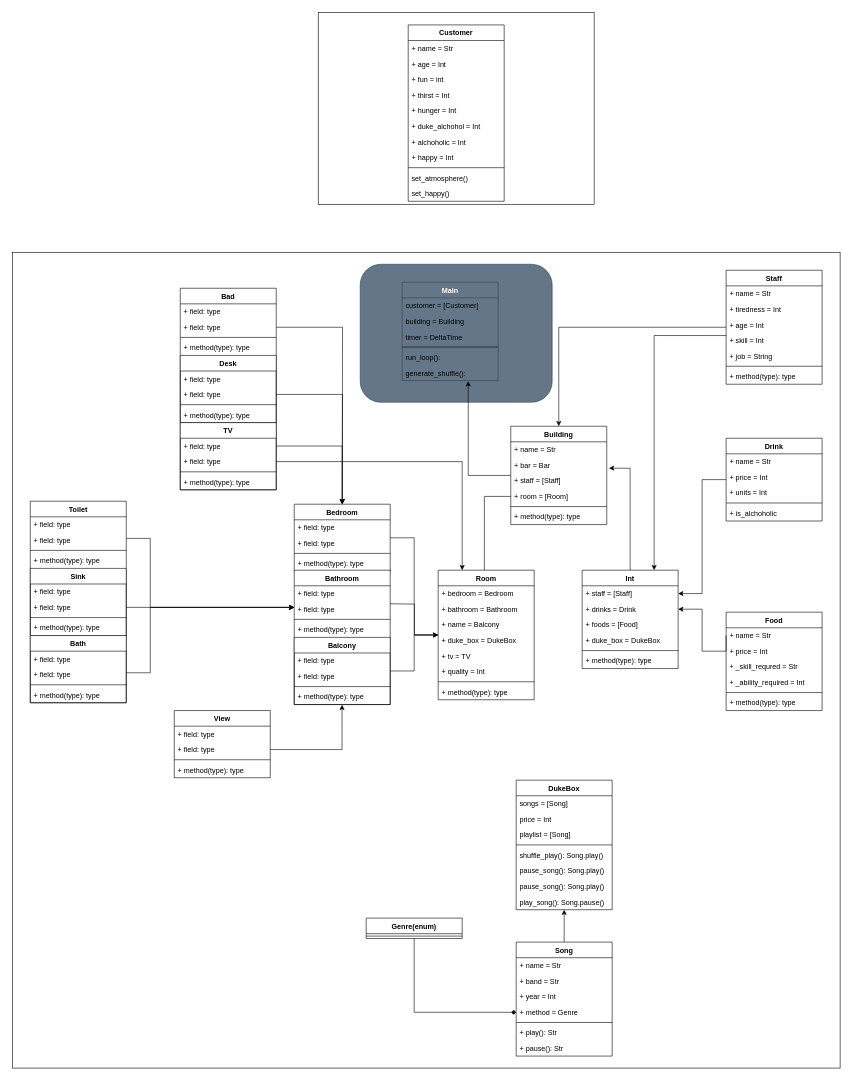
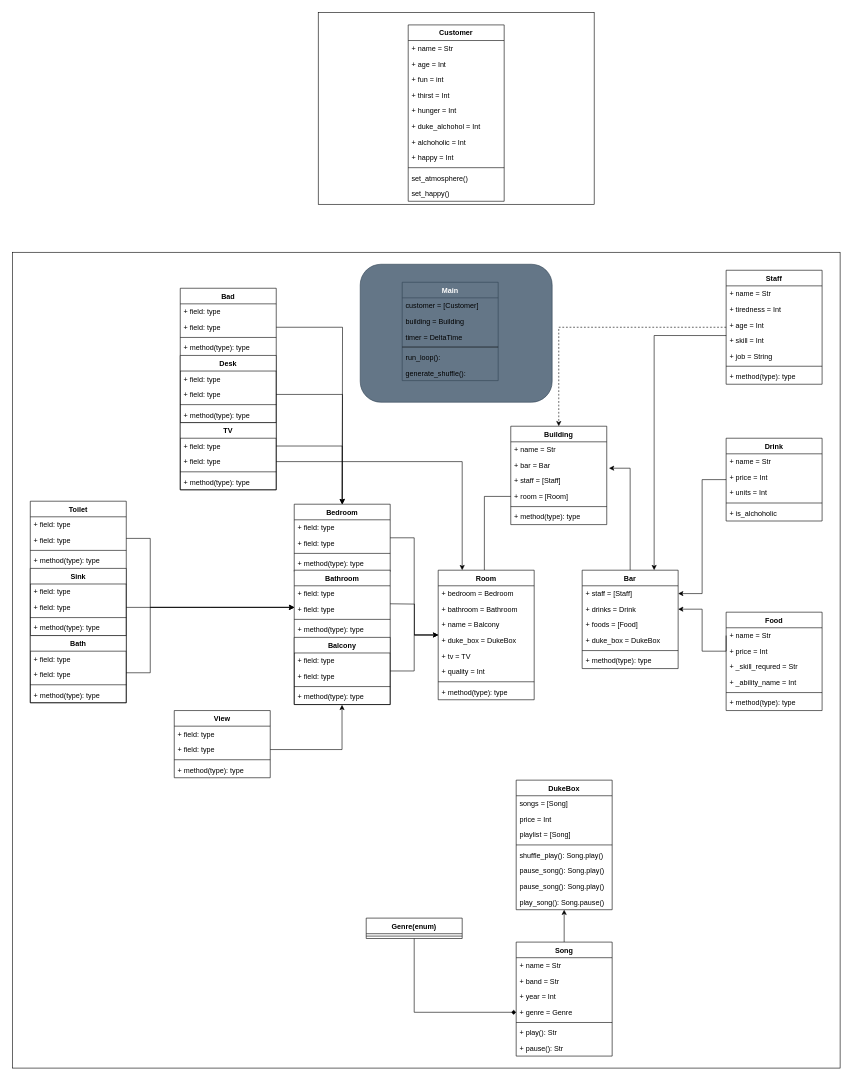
- <mxCell id="5" value="" style="edgeStyle=orthogonalEdgeStyle;rounded=0;orthogonalLoop=1;jettySize=auto;html=1;" parent="1" source="118" target="45" edge="1"><mxGeometry relative="1" as="geometry" /></mxCell>
+ <mxCell id="5" value="" style="edgeStyle=orthogonalEdgeStyle;rounded=0;orthogonalLoop=1;jettySize=auto;html=1;dashed=1;" parent="1" source="118" target="45" edge="1"><mxGeometry relative="1" as="geometry" /></mxCell>
- <mxCell id="44" style="edgeStyle=orthogonalEdgeStyle;rounded=0;orthogonalLoop=1;jettySize=auto;html=1;entryX=0.688;entryY=1.038;entryDx=0;entryDy=0;entryPerimeter=0;" parent="1" source="45" target="145" edge="1"><mxGeometry relative="1" as="geometry"><Array as="points"><mxPoint x="780" y="792" /></Array></mxGeometry></mxCell>
- <mxCell id="19" value="Int" style="swimlane;fontStyle=1;align=center;verticalAlign=top;childLayout=stackLayout;horizontal=1;startSize=26;horizontalStack=0;resizeParent=1;resizeParentMax=0;resizeLast=0;collapsible=1;marginBottom=0;" parent="1" vertex="1"><mxGeometry x="970" width="160" height="164" as="geometry" y="950" /></mxCell>
+ <mxCell id="19" value="Bar" style="swimlane;fontStyle=1;align=center;verticalAlign=top;childLayout=stackLayout;horizontal=1;startSize=26;horizontalStack=0;resizeParent=1;resizeParentMax=0;resizeLast=0;collapsible=1;marginBottom=0;" parent="1" vertex="1"><mxGeometry x="970" width="160" height="164" as="geometry" y="950" /></mxCell>
- <mxCell id="56" value="+ _ability_required = Int" style="text;strokeColor=none;fillColor=none;align=left;verticalAlign=top;spacingLeft=4;spacingRight=4;overflow=hidden;rotatable=0;points=[[0,0.5],[1,0.5]];portConstraint=eastwest;" parent="52" vertex="1"><mxGeometry y="104" width="160" height="26" as="geometry" /></mxCell>
+ <mxCell id="56" value="+ _ability_name = Int" style="text;strokeColor=none;fillColor=none;align=left;verticalAlign=top;spacingLeft=4;spacingRight=4;overflow=hidden;rotatable=0;points=[[0,0.5],[1,0.5]];portConstraint=eastwest;" parent="52" vertex="1"><mxGeometry y="104" width="160" height="26" as="geometry" /></mxCell>
- <mxCell id="150" value="+ method = Genre" style="text;strokeColor=none;fillColor=none;align=left;verticalAlign=top;spacingLeft=4;spacingRight=4;overflow=hidden;rotatable=0;points=[[0,0.5],[1,0.5]];portConstraint=eastwest;" parent="146" vertex="1"><mxGeometry y="104" width="160" height="26" as="geometry" /></mxCell>
+ <mxCell id="150" value="+ genre = Genre" style="text;strokeColor=none;fillColor=none;align=left;verticalAlign=top;spacingLeft=4;spacingRight=4;overflow=hidden;rotatable=0;points=[[0,0.5],[1,0.5]];portConstraint=eastwest;" parent="146" vertex="1"><mxGeometry y="104" width="160" height="26" as="geometry" /></mxCell>
